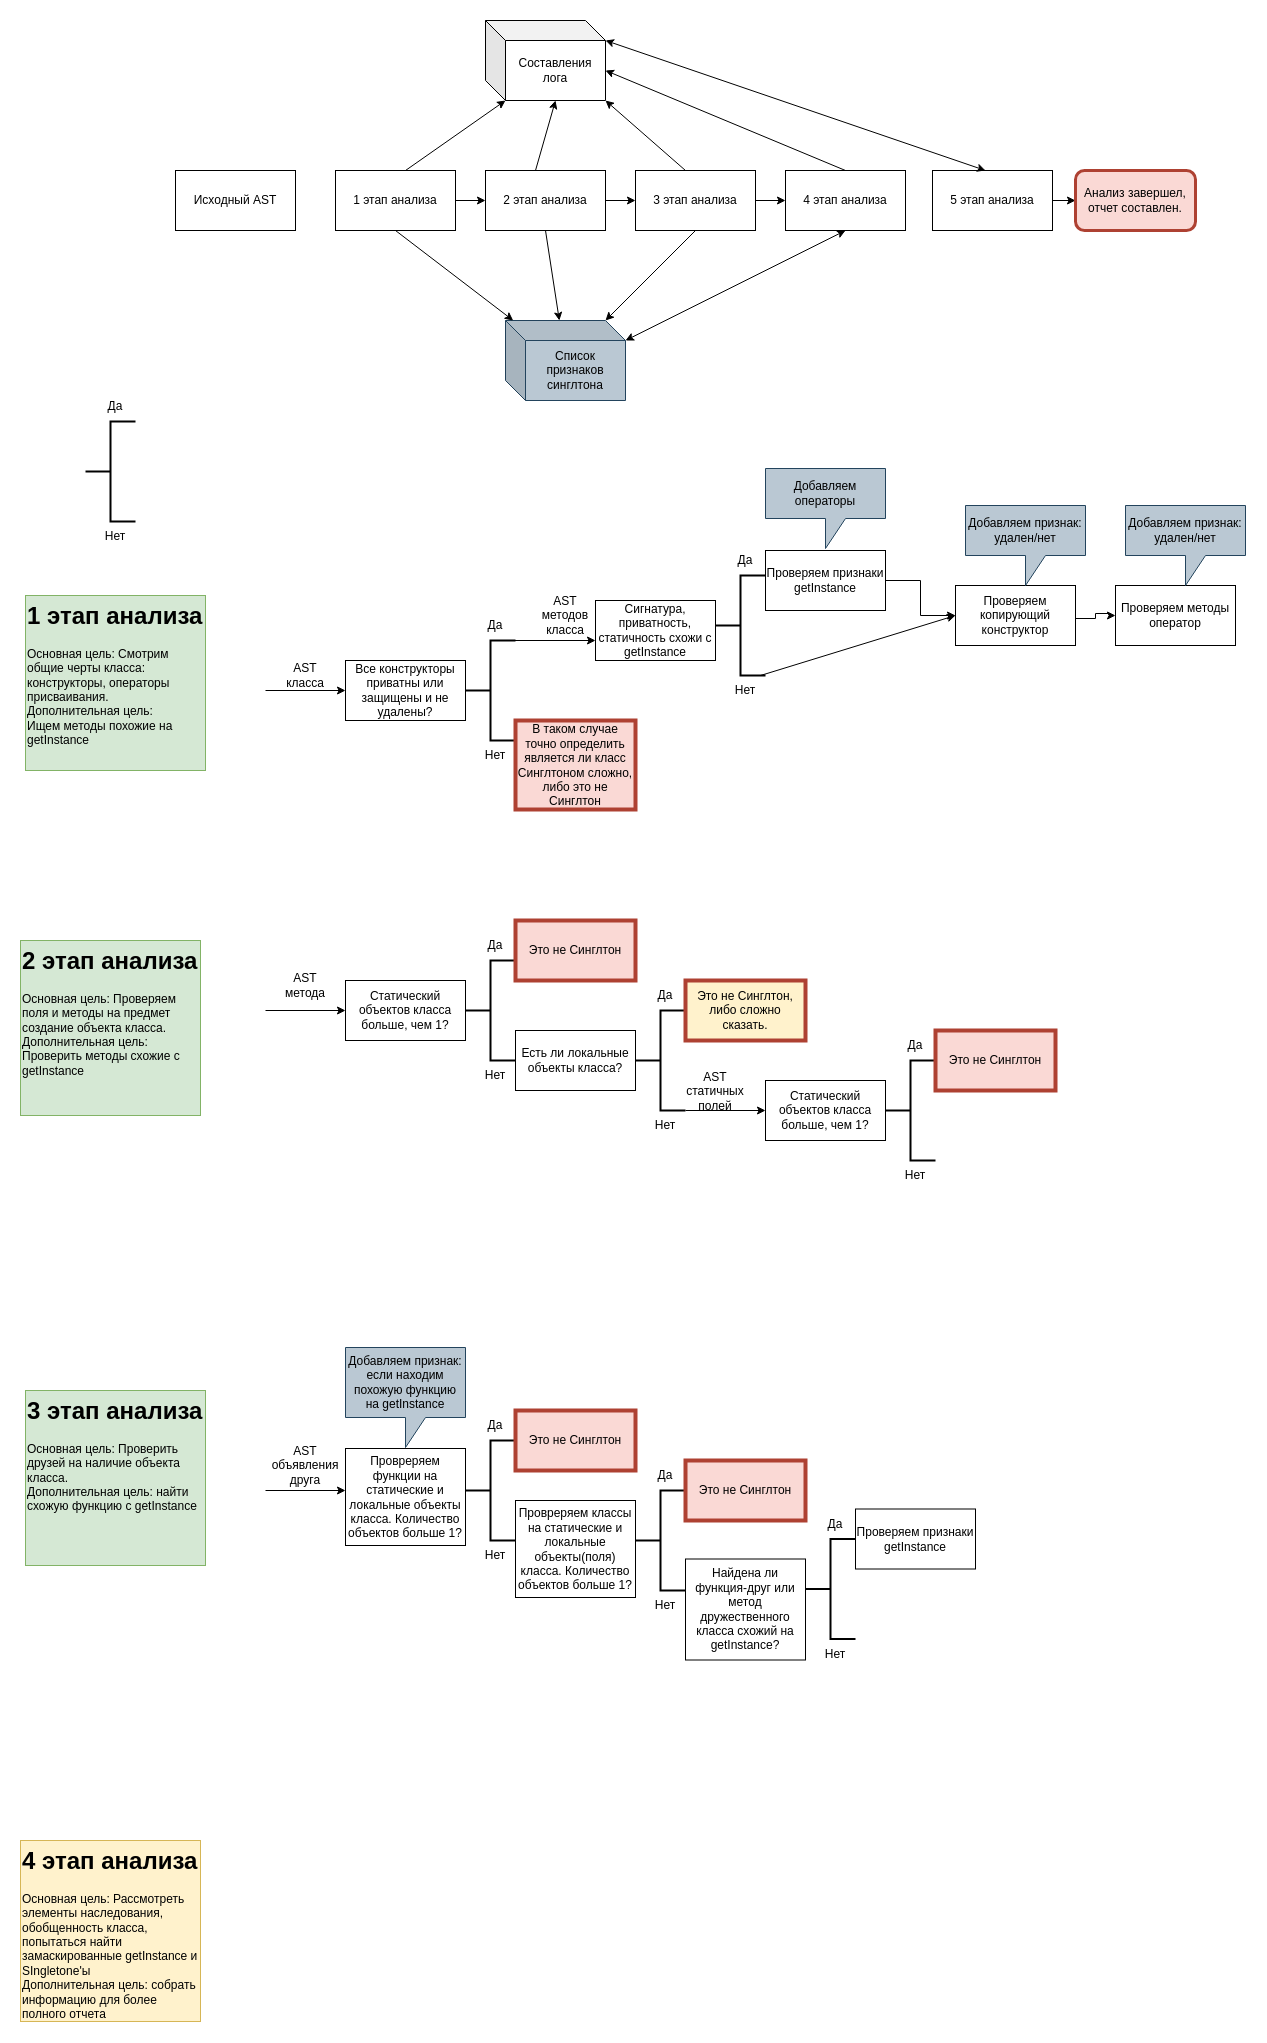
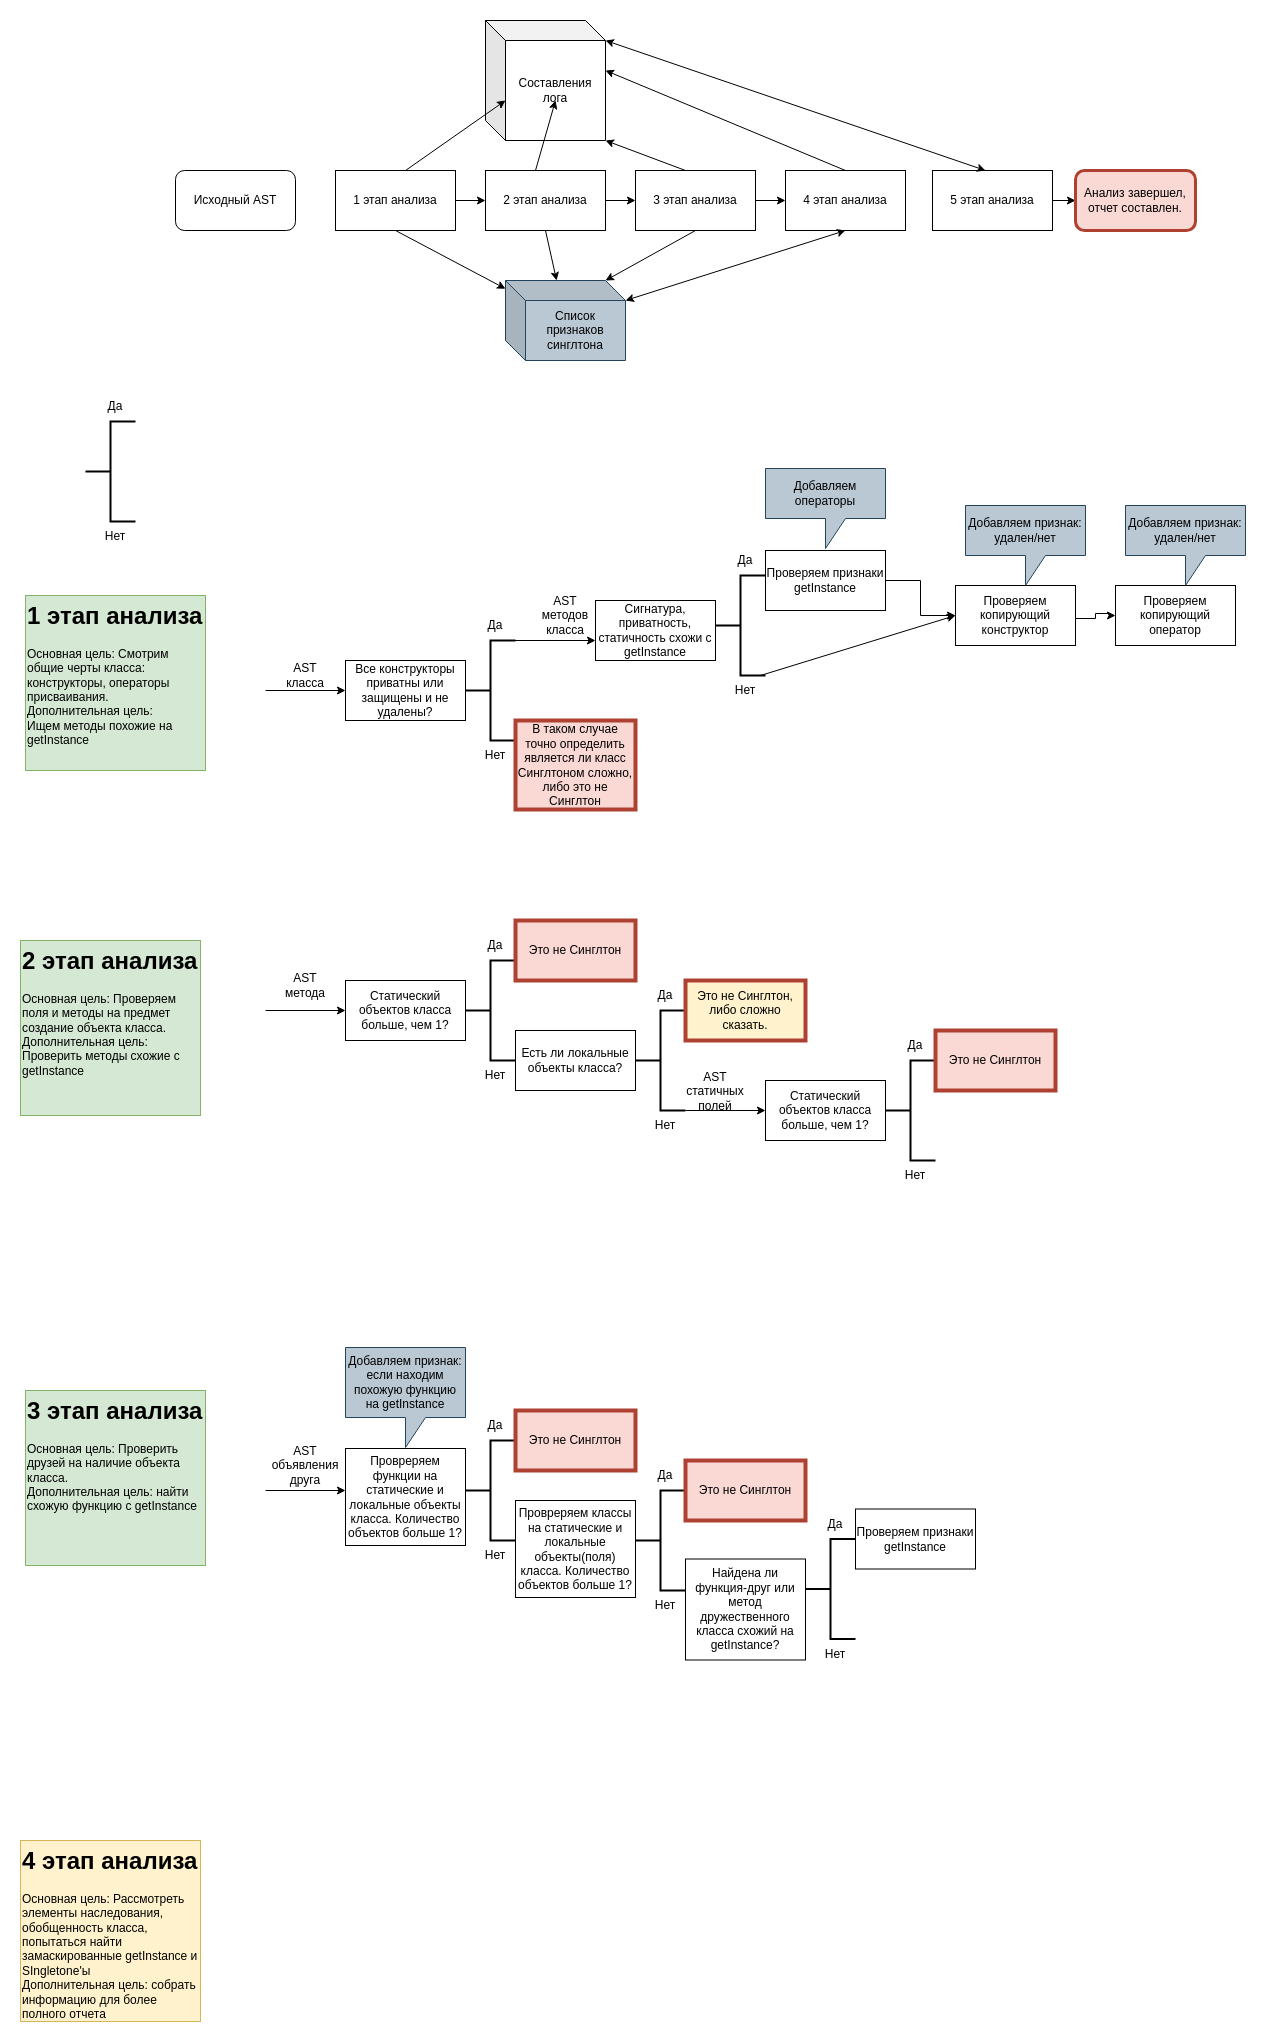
- <mxCell id="15" value="Составления лога" style="shape=cube;whiteSpace=wrap;html=1;boundedLbl=1;backgroundOutline=1;darkOpacity=0.05;darkOpacity2=0.1;" parent="1" vertex="1"><mxGeometry x="485" y="20" width="120" height="80" as="geometry" /></mxCell>
+ <mxCell id="15" value="Составления лога" style="shape=cube;whiteSpace=wrap;html=1;boundedLbl=1;backgroundOutline=1;darkOpacity=0.05;darkOpacity2=0.1;" parent="1" vertex="1"><mxGeometry x="485" y="20" width="120" height="120" as="geometry" /></mxCell>
- <mxCell id="2" value="Исходный AST" style="whiteSpace=wrap;html=1;rounded=0;" parent="1" vertex="1"><mxGeometry x="175" y="170" width="120" height="60" as="geometry" /></mxCell>
+ <mxCell id="2" value="Исходный AST" style="rounded=1;whiteSpace=wrap;html=1;" parent="1" vertex="1"><mxGeometry x="175" y="170" width="120" height="60" as="geometry" /></mxCell>
- <mxCell id="10" value="Список признаков синглтона" style="shape=cube;whiteSpace=wrap;html=1;boundedLbl=1;backgroundOutline=1;darkOpacity=0.05;darkOpacity2=0.1;fillColor=#bac8d3;strokeColor=#23445d;" parent="1" vertex="1"><mxGeometry x="505" y="320" width="120" height="80" as="geometry" /></mxCell>
+ <mxCell id="10" value="Список признаков синглтона" style="shape=cube;whiteSpace=wrap;html=1;boundedLbl=1;backgroundOutline=1;darkOpacity=0.05;darkOpacity2=0.1;fillColor=#bac8d3;strokeColor=#23445d;" parent="1" vertex="1"><mxGeometry x="505" y="280" width="120" height="80" as="geometry" /></mxCell>
- <mxCell id="47" value="Проверяем методы оператор" style="rounded=0;whiteSpace=wrap;html=1;" parent="1" vertex="1"><mxGeometry x="1115" y="585" width="120" height="60" as="geometry" /></mxCell>
+ <mxCell id="47" value="Проверяем копирующий оператор" style="rounded=0;whiteSpace=wrap;html=1;" parent="1" vertex="1"><mxGeometry x="1115" y="585" width="120" height="60" as="geometry" /></mxCell>
